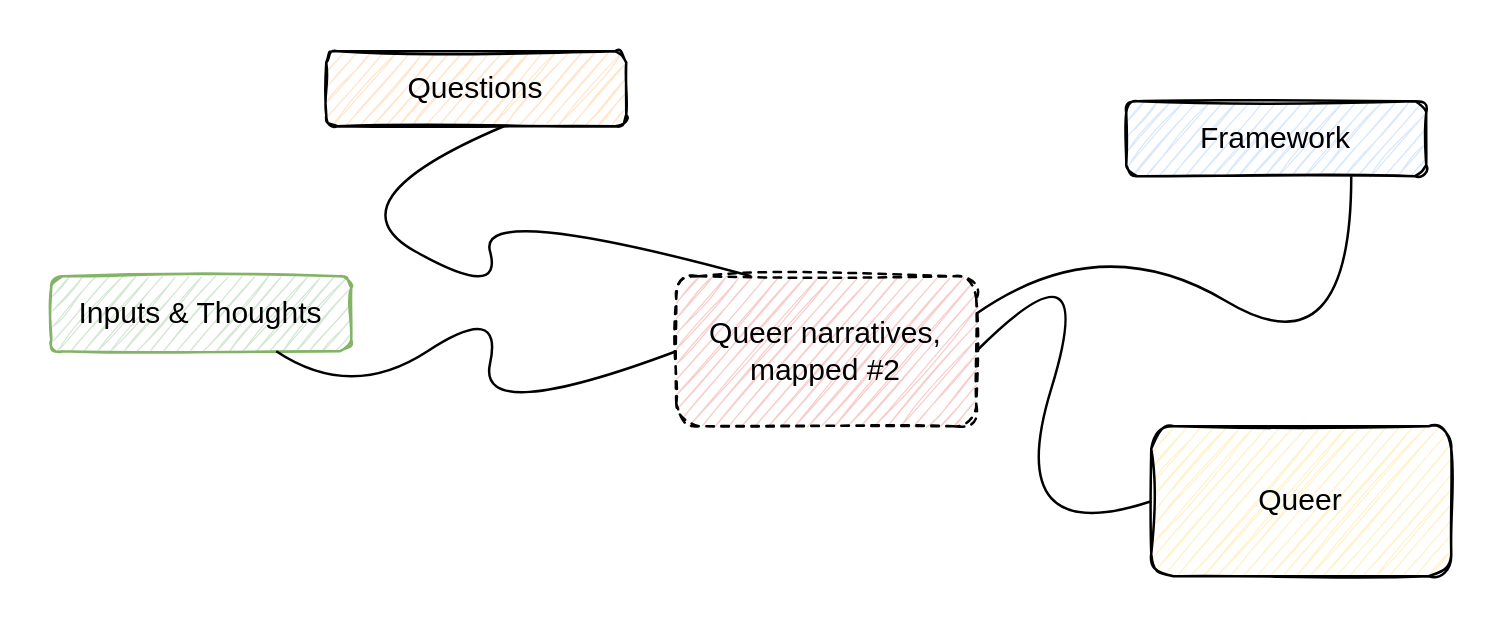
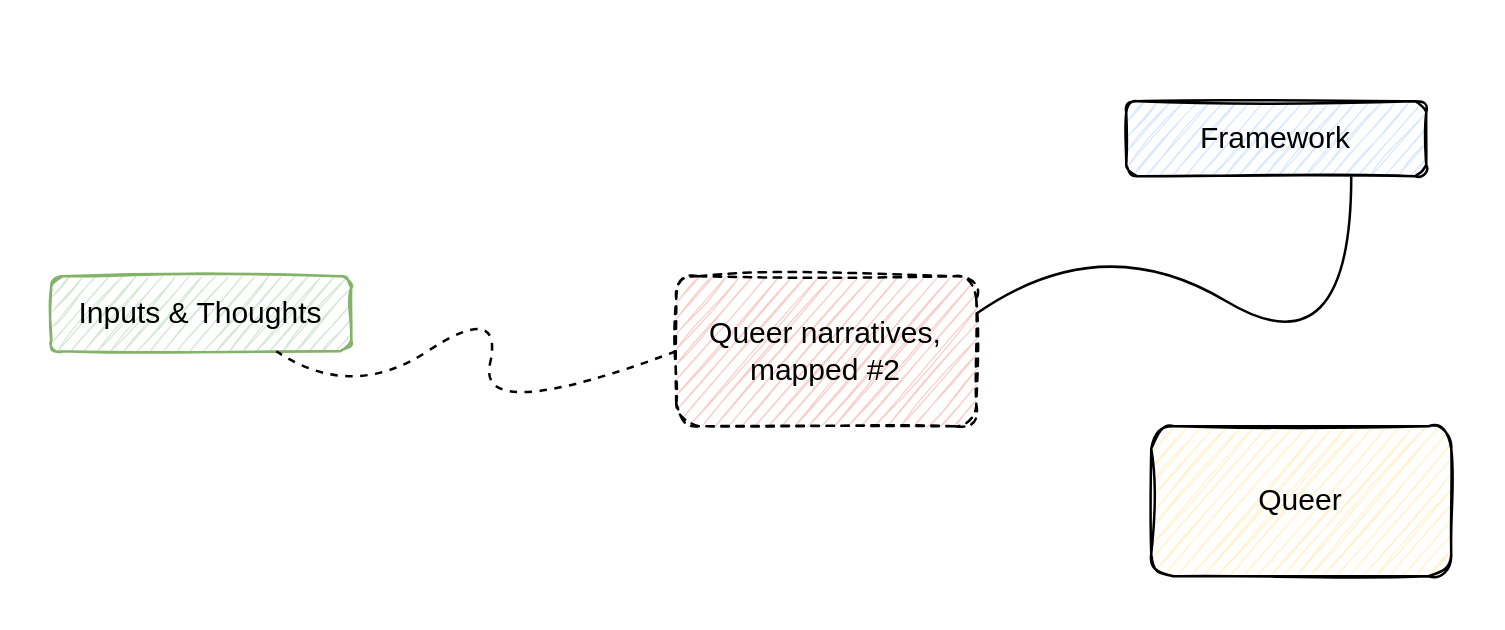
- <mxCell id="3" value="&lt;div&gt;Questions&lt;/div&gt;" style="rounded=1;whiteSpace=wrap;html=1;fillColor=#ffe6cc;sketch=1;" parent="1" vertex="1"><mxGeometry x="130" y="20" width="120" height="30" as="geometry" /></mxCell>
- <mxCell id="6" value="" style="curved=1;endArrow=none;html=1;entryX=0.592;entryY=1;entryDx=0;entryDy=0;endFill=0;entryPerimeter=0;exitX=0.25;exitY=0;exitDx=0;exitDy=0;" parent="1" source="2" target="3" edge="1"><mxGeometry width="50" height="50" relative="1" as="geometry"><mxPoint x="540" y="50" as="sourcePoint" /><mxPoint x="390" y="140" as="targetPoint" /><Array as="points"><mxPoint x="190" y="80" /><mxPoint x="201" y="120" /><mxPoint x="130" y="80" /></Array></mxGeometry></mxCell>
- <mxCell id="9" value="" style="curved=1;endArrow=none;html=1;entryX=0.75;entryY=1;entryDx=0;entryDy=0;endFill=0;exitX=0;exitY=0.5;exitDx=0;exitDy=0;" edge="1" parent="1" source="2" target="7"><mxGeometry width="50" height="50" relative="1" as="geometry"><mxPoint x="300" y="110" as="sourcePoint" /><mxPoint x="201.04" y="50" as="targetPoint" /><Array as="points"><mxPoint x="190" y="170" /><mxPoint x="201" y="120" /><mxPoint x="140" y="160" /></Array></mxGeometry></mxCell>
+ <mxCell id="9" value="" style="curved=1;endArrow=none;html=1;entryX=0.75;entryY=1;entryDx=0;entryDy=0;endFill=0;exitX=0;exitY=0.5;exitDx=0;exitDy=0;dashed=1;" edge="1" parent="1" source="2" target="7"><mxGeometry width="50" height="50" relative="1" as="geometry"><mxPoint x="300" y="110" as="sourcePoint" /><mxPoint x="201.04" y="50" as="targetPoint" /><Array as="points"><mxPoint x="190" y="170" /><mxPoint x="201" y="120" /><mxPoint x="140" y="160" /></Array></mxGeometry></mxCell>
- <mxCell id="10" value="" style="curved=1;endArrow=none;html=1;entryX=1;entryY=0.5;entryDx=0;entryDy=0;endFill=0;exitX=0;exitY=0.5;exitDx=0;exitDy=0;" edge="1" parent="1" source="8" target="2"><mxGeometry width="50" height="50" relative="1" as="geometry"><mxPoint x="500" y="250" as="sourcePoint" /><mxPoint x="390" y="140" as="targetPoint" /><Array as="points"><mxPoint x="400" y="220" /><mxPoint x="440" y="90" /></Array></mxGeometry></mxCell>
